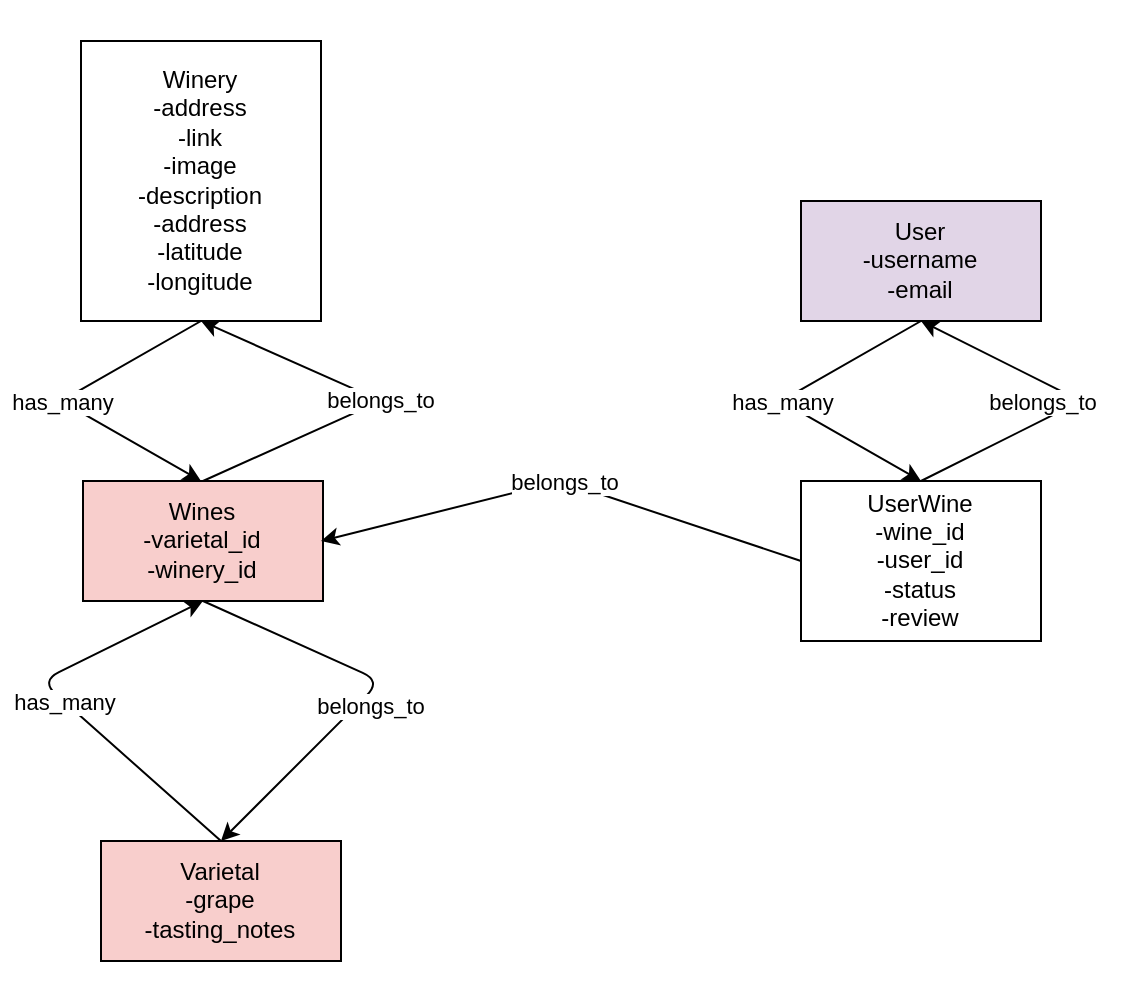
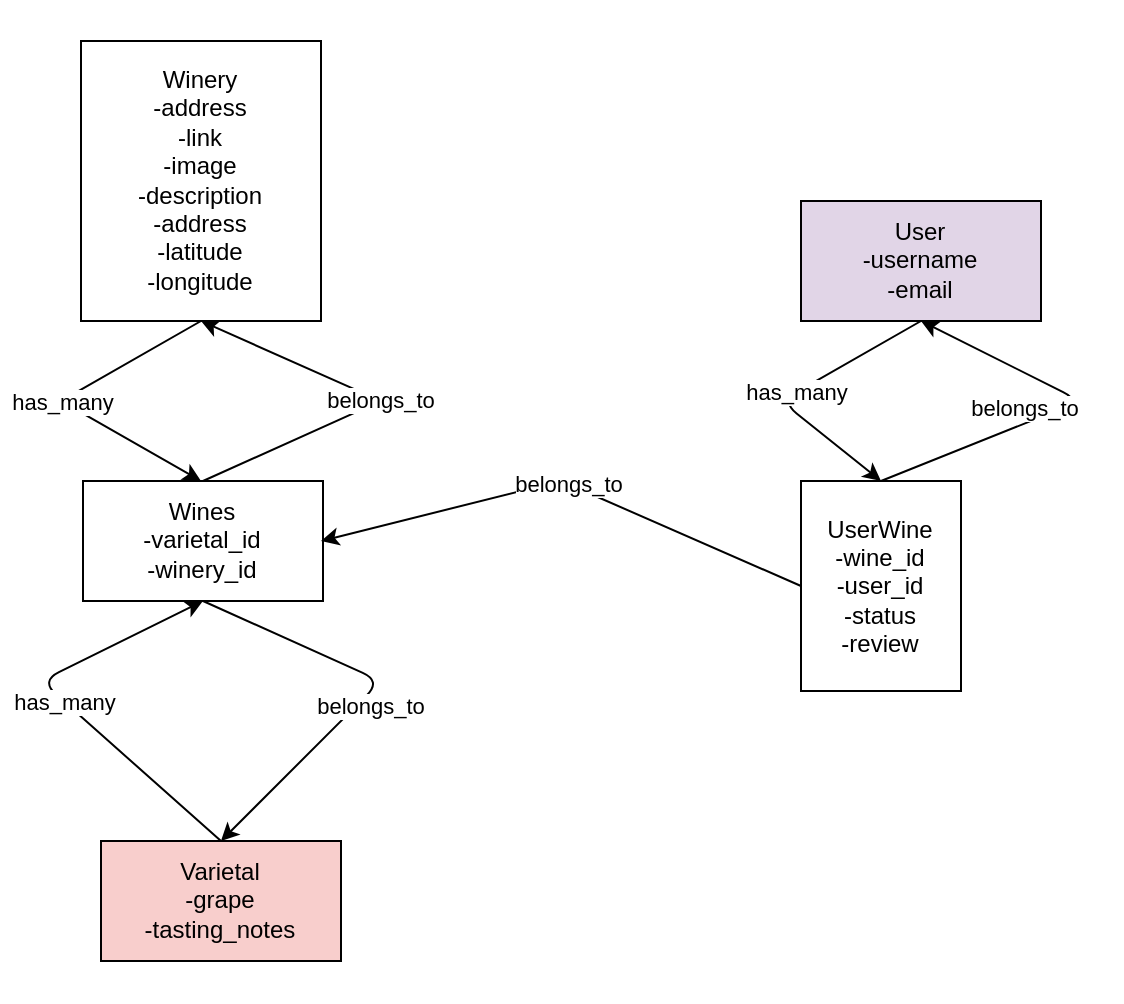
- <mxCell id="5" value="Wines&lt;br&gt;-varietal_id&lt;br&gt;-winery_id" style="whiteSpace=wrap;html=1;fillColor=#f8cecc;" parent="1" vertex="1"><mxGeometry x="41" y="240" width="120" height="60" as="geometry" /></mxCell>
+ <mxCell id="5" value="Wines&lt;br&gt;-varietal_id&lt;br&gt;-winery_id" style="whiteSpace=wrap;html=1;" parent="1" vertex="1"><mxGeometry x="41" y="240" width="120" height="60" as="geometry" /></mxCell>
- <mxCell id="13" value="UserWine&lt;br&gt;-wine_id&lt;br&gt;-user_id&lt;br&gt;-status&lt;br&gt;-review" style="rounded=0;whiteSpace=wrap;html=1;" parent="1" vertex="1"><mxGeometry x="400" y="240" width="120" height="80" as="geometry" /></mxCell>
+ <mxCell id="13" value="UserWine&lt;br&gt;-wine_id&lt;br&gt;-user_id&lt;br&gt;-status&lt;br&gt;-review" style="rounded=0;whiteSpace=wrap;html=1;" parent="1" vertex="1"><mxGeometry x="400" y="240" width="80" height="105" as="geometry" /></mxCell>
